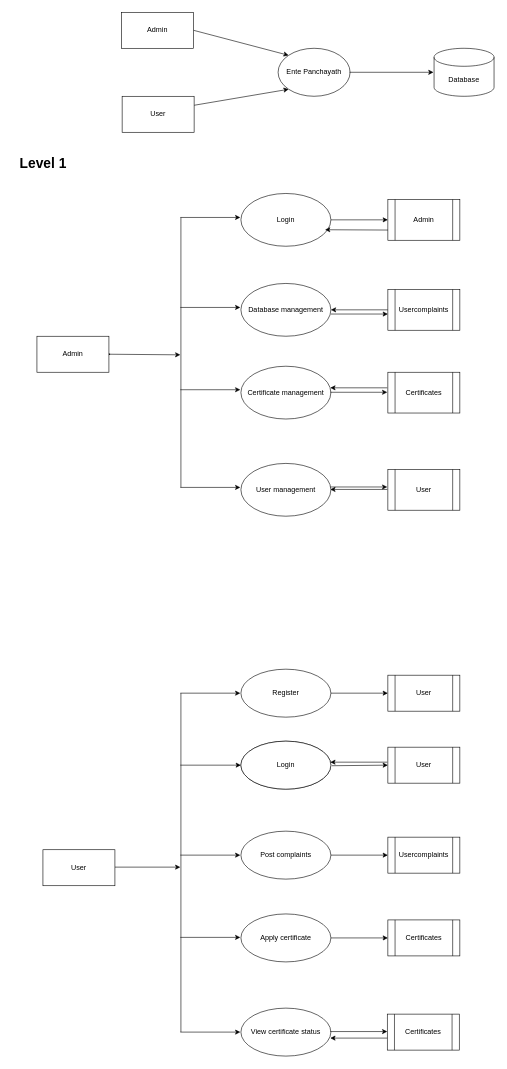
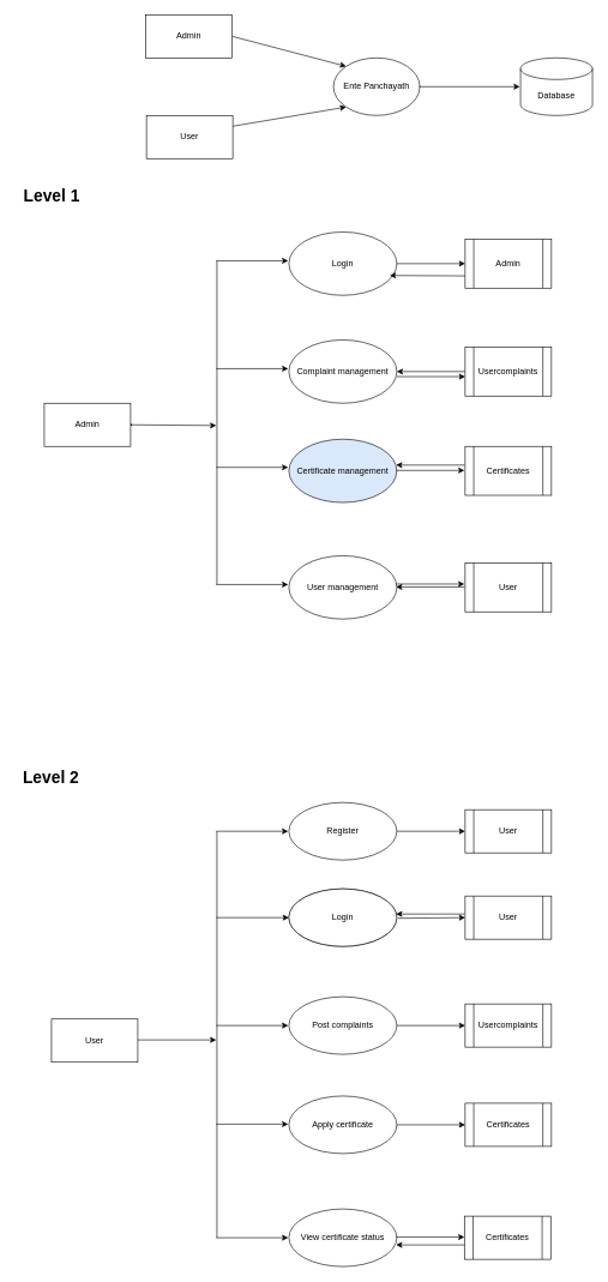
- <mxCell id="18" value="Database management" style="ellipse;whiteSpace=wrap;html=1;flipH=0;" parent="1" vertex="1"><mxGeometry x="401" y="472" width="150" height="88" as="geometry" /></mxCell>
+ <mxCell id="18" value="Complaint management" style="ellipse;whiteSpace=wrap;html=1;flipH=0;" parent="1" vertex="1"><mxGeometry x="401" y="472" width="150" height="88" as="geometry" /></mxCell>
- <mxCell id="19" value="Certificate management" style="ellipse;whiteSpace=wrap;html=1;flipH=0;" parent="1" vertex="1"><mxGeometry x="401" y="610" width="150" height="88" as="geometry" /></mxCell>
+ <mxCell id="19" value="Certificate management" style="ellipse;whiteSpace=wrap;html=1;flipH=0;fillColor=#dae8fc;" parent="1" vertex="1"><mxGeometry x="401" y="610" width="150" height="88" as="geometry" /></mxCell>
+ <mxCell id="51" value="&lt;font style=&quot;font-size: 23px;&quot;&gt;&lt;b&gt;Level 2&lt;/b&gt;&lt;/font&gt;" style="text;html=1;align=center;verticalAlign=middle;resizable=0;points=[];autosize=1;strokeColor=none;fillColor=none;flipH=0;" parent="1" vertex="1"><mxGeometry x="20" y="1060" width="100" height="40" as="geometry" /></mxCell>
